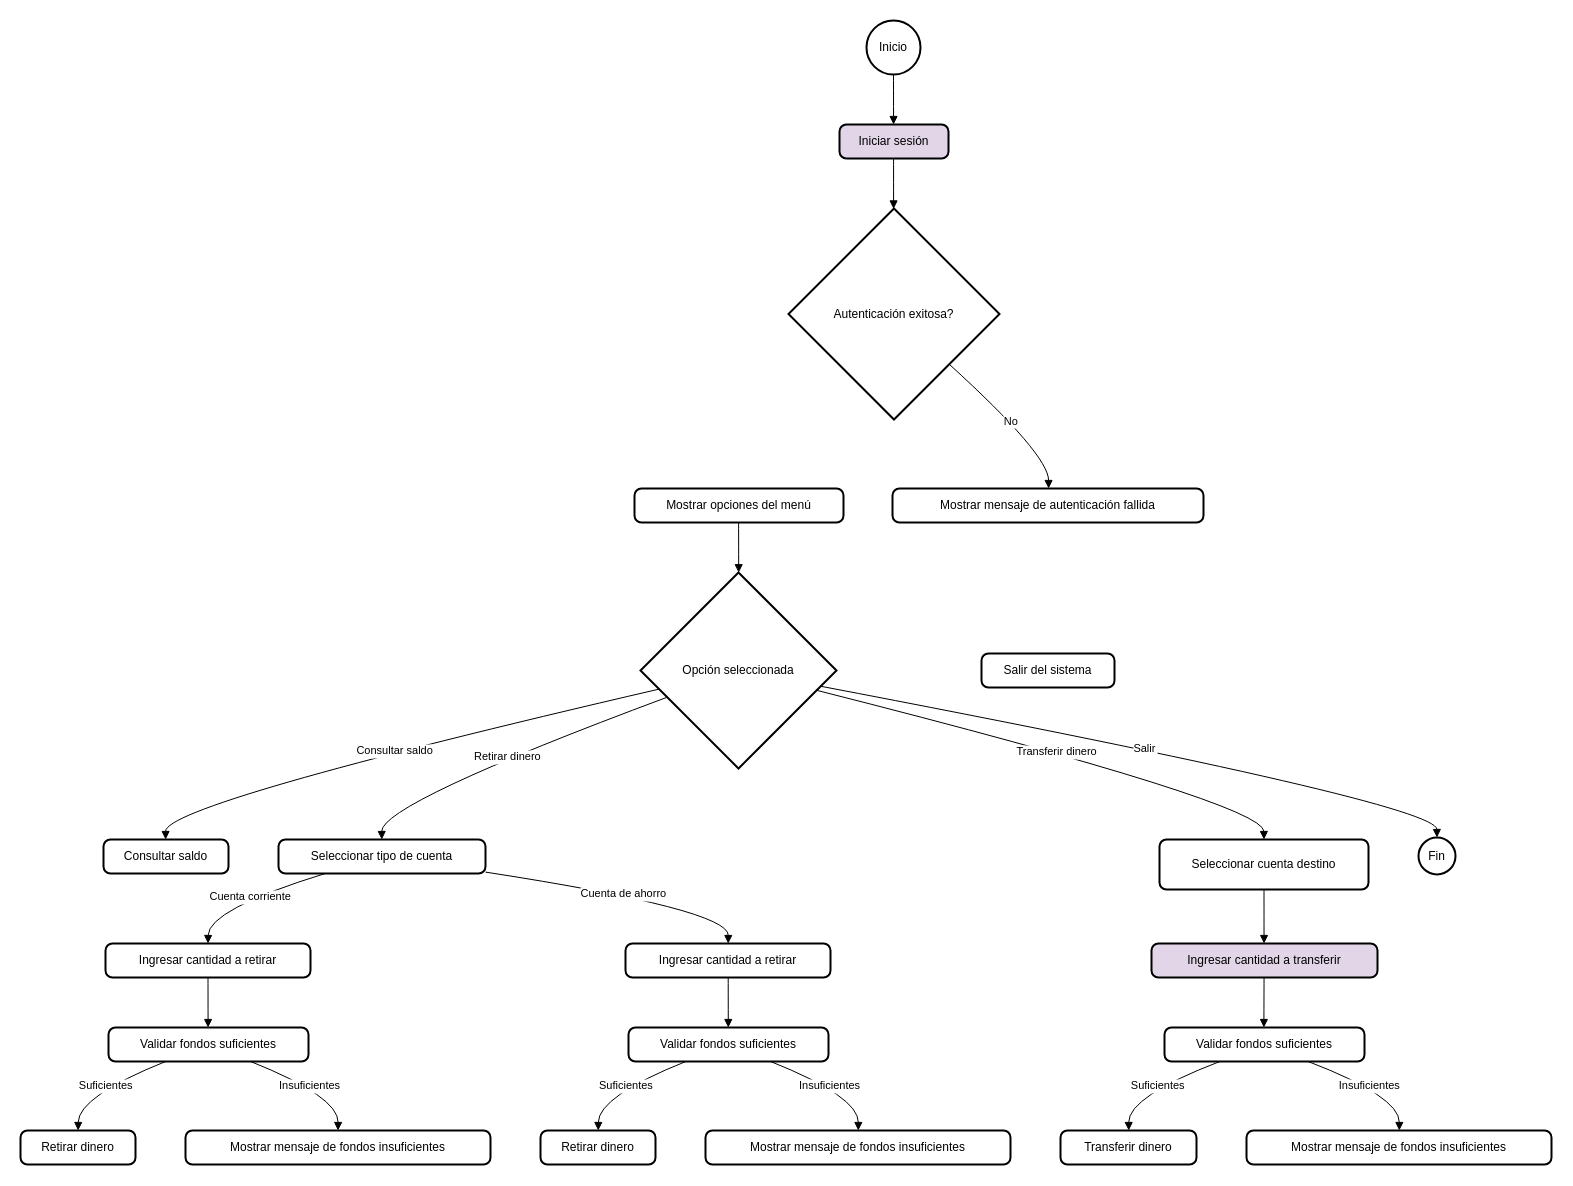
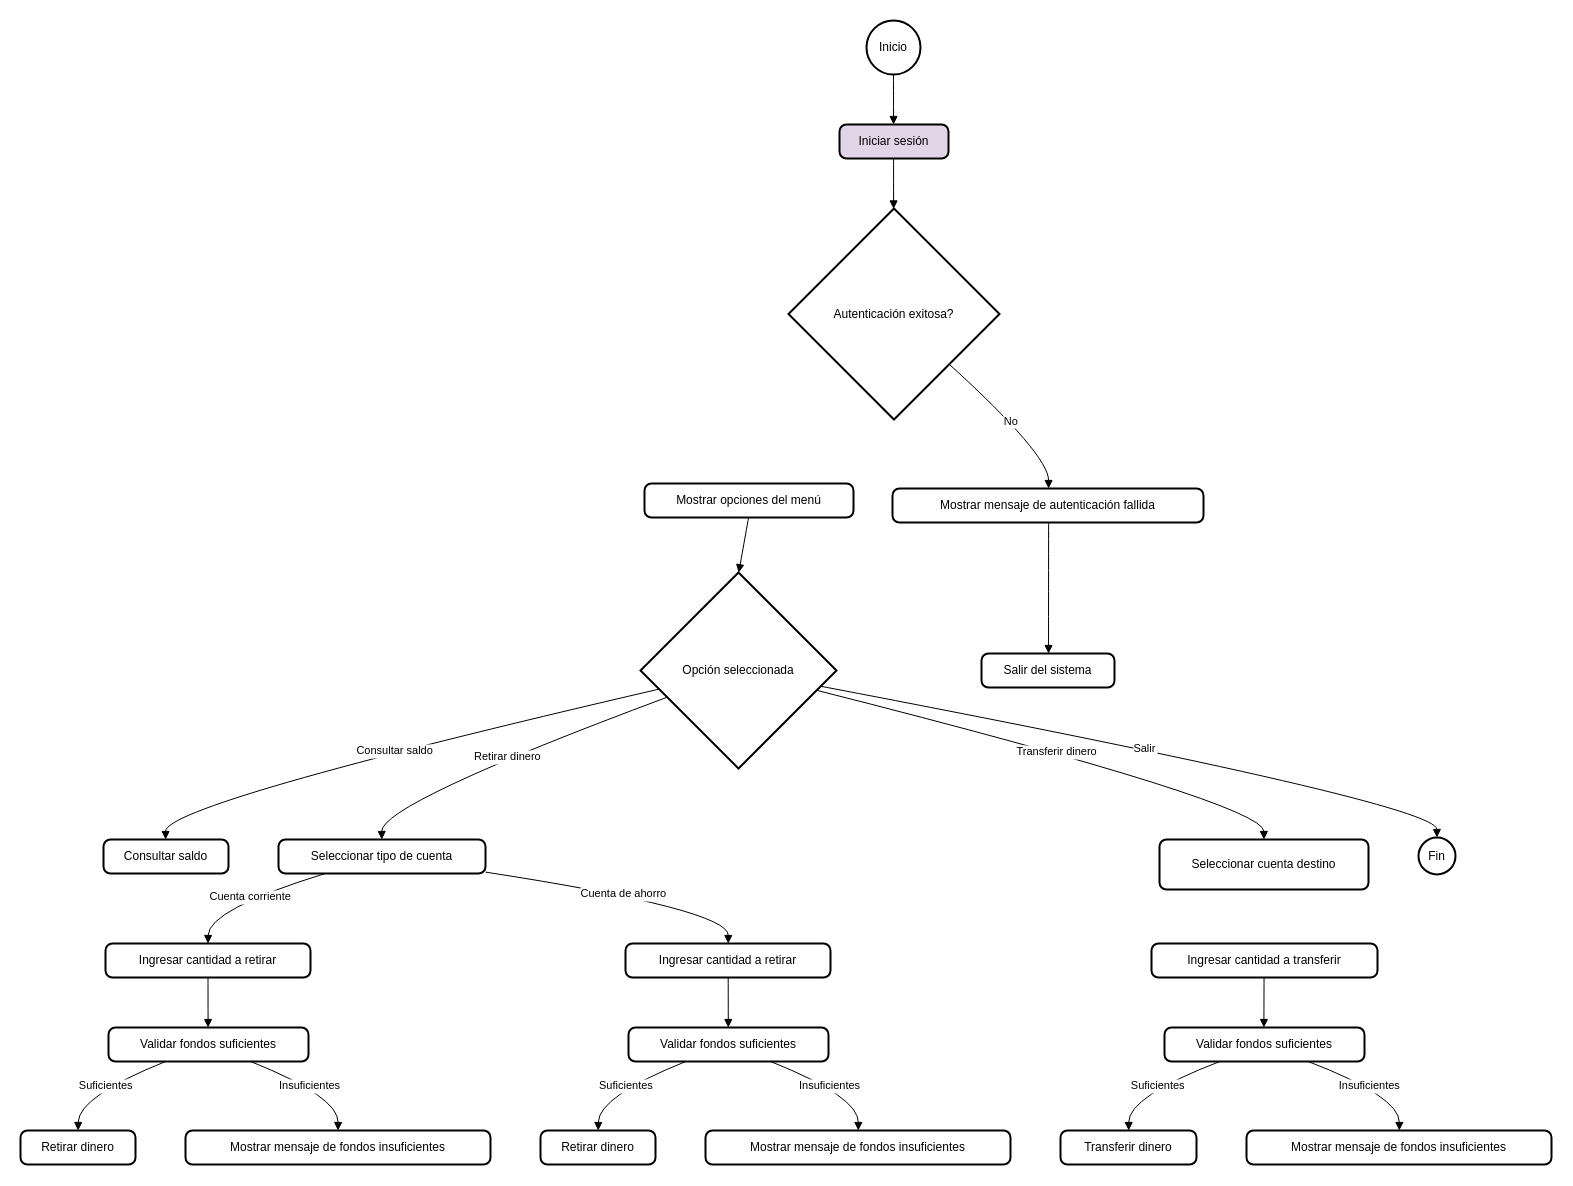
- <mxCell id="5" value="Mostrar opciones del menú" style="rounded=1;absoluteArcSize=1;arcSize=14;whiteSpace=wrap;strokeWidth=2;" vertex="1" parent="1"><mxGeometry x="634" y="488" width="209" height="34" as="geometry" /></mxCell>
+ <mxCell id="5" value="Mostrar opciones del menú" style="rounded=1;absoluteArcSize=1;arcSize=14;whiteSpace=wrap;strokeWidth=2;" vertex="1" parent="1"><mxGeometry x="644" y="483" width="209" height="34" as="geometry" /></mxCell>
+ <mxCell id="45" value="" style="curved=1;startArrow=none;endArrow=block;exitX=0.502;exitY=1.006;entryX=0.504;entryY=0.007;rounded=0;" edge="1" parent="1" source="23" target="24"><mxGeometry relative="1" as="geometry"><Array as="points" /></mxGeometry></mxCell>
- <mxCell id="39" value="" style="curved=1;startArrow=none;endArrow=block;exitX=0.5;exitY=0.992;entryX=0.498;entryY=0.006;rounded=0;" edge="1" parent="1" source="17" target="18"><mxGeometry relative="1" as="geometry"><Array as="points" /></mxGeometry></mxCell>
- <mxCell id="18" value="Ingresar cantidad a transferir" style="rounded=1;absoluteArcSize=1;arcSize=14;whiteSpace=wrap;strokeWidth=2;fillColor=#e1d5e7;" vertex="1" parent="1"><mxGeometry x="1151" y="943" width="226" height="34" as="geometry" /></mxCell>
+ <mxCell id="18" value="Ingresar cantidad a transferir" style="rounded=1;absoluteArcSize=1;arcSize=14;whiteSpace=wrap;strokeWidth=2;" vertex="1" parent="1"><mxGeometry x="1151" y="943" width="226" height="34" as="geometry" /></mxCell>
